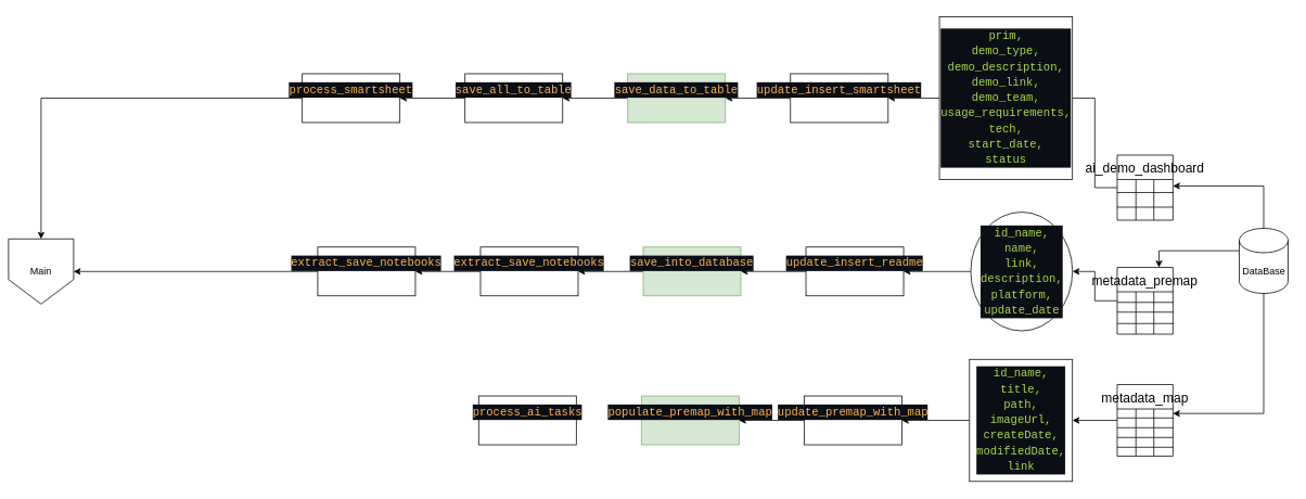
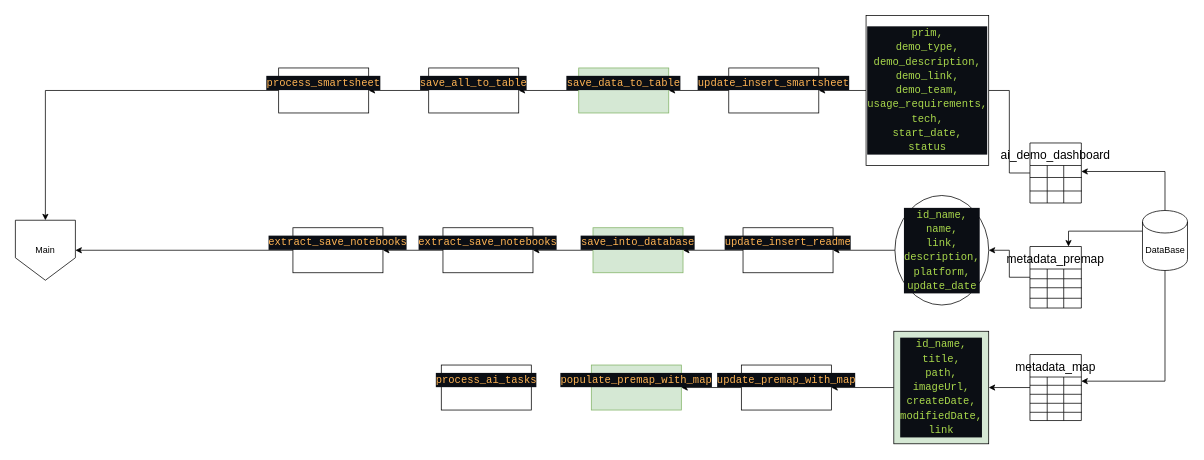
- <mxCell id="70" value="Main" style="shape=offPageConnector;whiteSpace=wrap;html=1;" vertex="1" parent="1"><mxGeometry x="10" y="293" width="80" height="80" as="geometry" /></mxCell>
+ <mxCell id="70" value="Main" style="shape=offPageConnector;whiteSpace=wrap;html=1;" vertex="1" parent="1"><mxGeometry x="20" y="293" width="80" height="80" as="geometry" /></mxCell>
- <mxCell id="82" value="&lt;br&gt;&lt;div style=&quot;color: #bfbdb6;background-color: #0b0e14;font-family: Consolas, 'Courier New', monospace;font-weight: normal;font-size: 14px;line-height: 19px;white-space: pre;&quot;&gt;&lt;div&gt;&lt;span style=&quot;color: #aad94c;&quot;&gt;id_name,&lt;br/&gt;title,&lt;/span&gt;&lt;/div&gt;&lt;div&gt;&lt;span style=&quot;color: #aad94c;&quot;&gt;path,&lt;/span&gt;&lt;/div&gt;&lt;div&gt;&lt;span style=&quot;color: #aad94c;&quot;&gt;imageUrl,&lt;/span&gt;&lt;/div&gt;&lt;div&gt;&lt;span style=&quot;color: #aad94c;&quot;&gt;createDate,&lt;/span&gt;&lt;/div&gt;&lt;div&gt;&lt;span style=&quot;color: #aad94c;&quot;&gt;modifiedDate,&lt;/span&gt;&lt;/div&gt;&lt;div&gt;&lt;span style=&quot;color: #aad94c;&quot;&gt;link&lt;/span&gt;&lt;/div&gt;&lt;/div&gt;&lt;div&gt;&lt;br/&gt;&lt;/div&gt;" style="whiteSpace=wrap;html=1;fontSize=16;startSize=30;" vertex="1" parent="1"><mxGeometry x="1191" y="441" width="126.5" height="150" as="geometry" /></mxCell>
+ <mxCell id="82" value="&lt;br&gt;&lt;div style=&quot;color: #bfbdb6;background-color: #0b0e14;font-family: Consolas, 'Courier New', monospace;font-weight: normal;font-size: 14px;line-height: 19px;white-space: pre;&quot;&gt;&lt;div&gt;&lt;span style=&quot;color: #aad94c;&quot;&gt;id_name,&lt;br/&gt;title,&lt;/span&gt;&lt;/div&gt;&lt;div&gt;&lt;span style=&quot;color: #aad94c;&quot;&gt;path,&lt;/span&gt;&lt;/div&gt;&lt;div&gt;&lt;span style=&quot;color: #aad94c;&quot;&gt;imageUrl,&lt;/span&gt;&lt;/div&gt;&lt;div&gt;&lt;span style=&quot;color: #aad94c;&quot;&gt;createDate,&lt;/span&gt;&lt;/div&gt;&lt;div&gt;&lt;span style=&quot;color: #aad94c;&quot;&gt;modifiedDate,&lt;/span&gt;&lt;/div&gt;&lt;div&gt;&lt;span style=&quot;color: #aad94c;&quot;&gt;link&lt;/span&gt;&lt;/div&gt;&lt;/div&gt;&lt;div&gt;&lt;br/&gt;&lt;/div&gt;" style="whiteSpace=wrap;html=1;fontSize=16;startSize=30;fillColor=#d5e8d4;" vertex="1" parent="1"><mxGeometry x="1191" y="441" width="126.5" height="150" as="geometry" /></mxCell>
